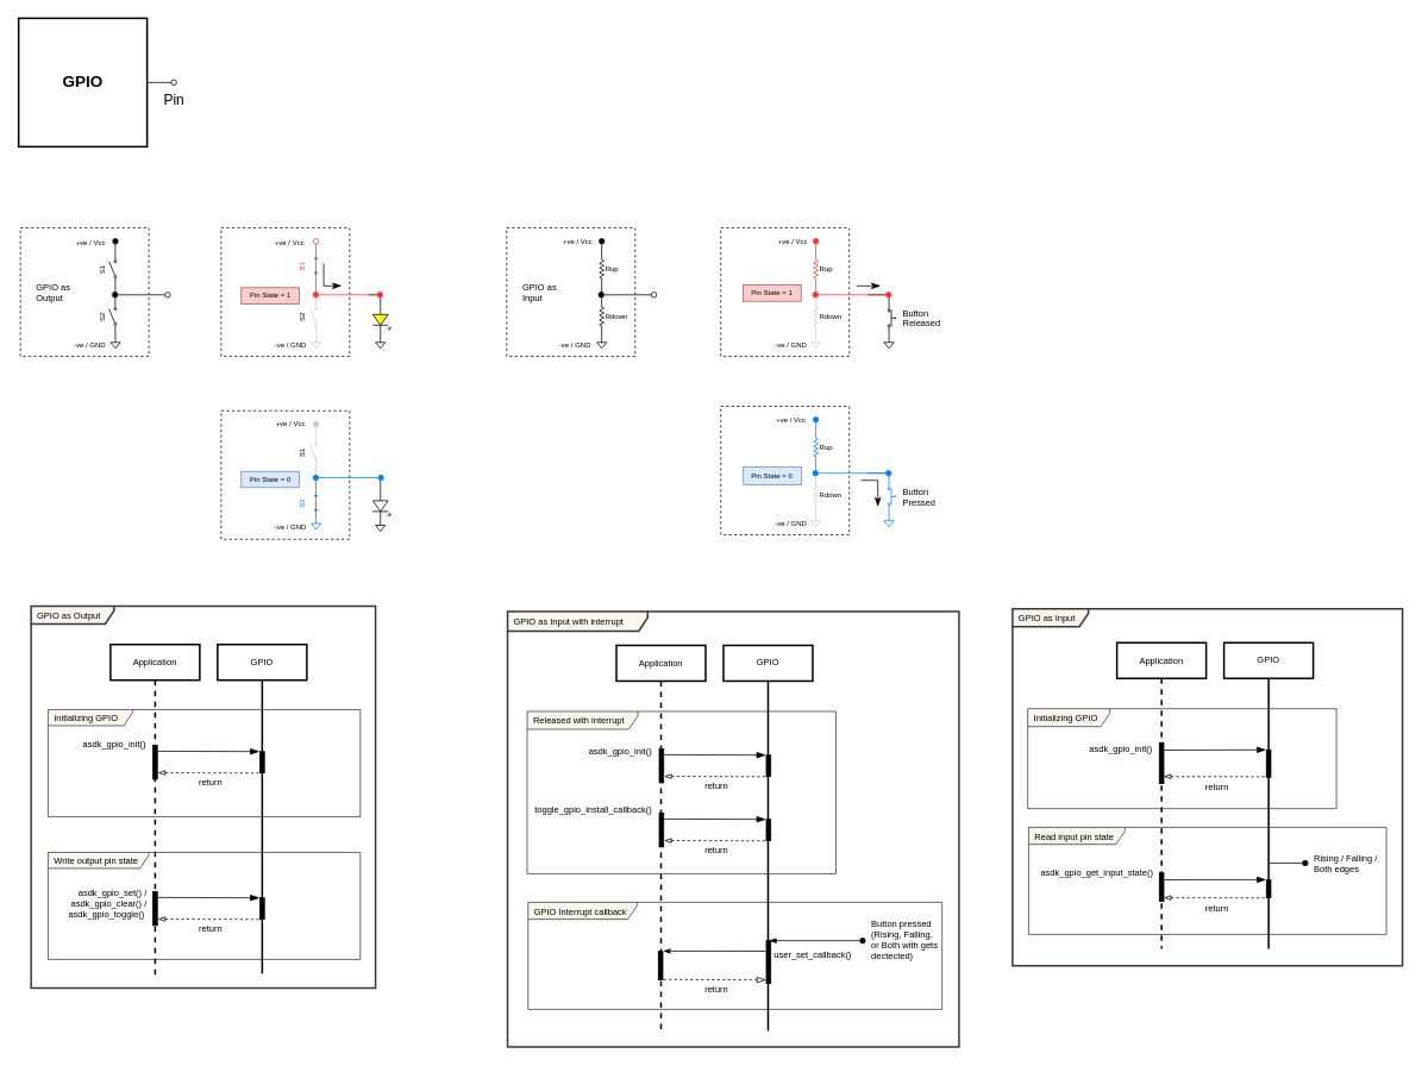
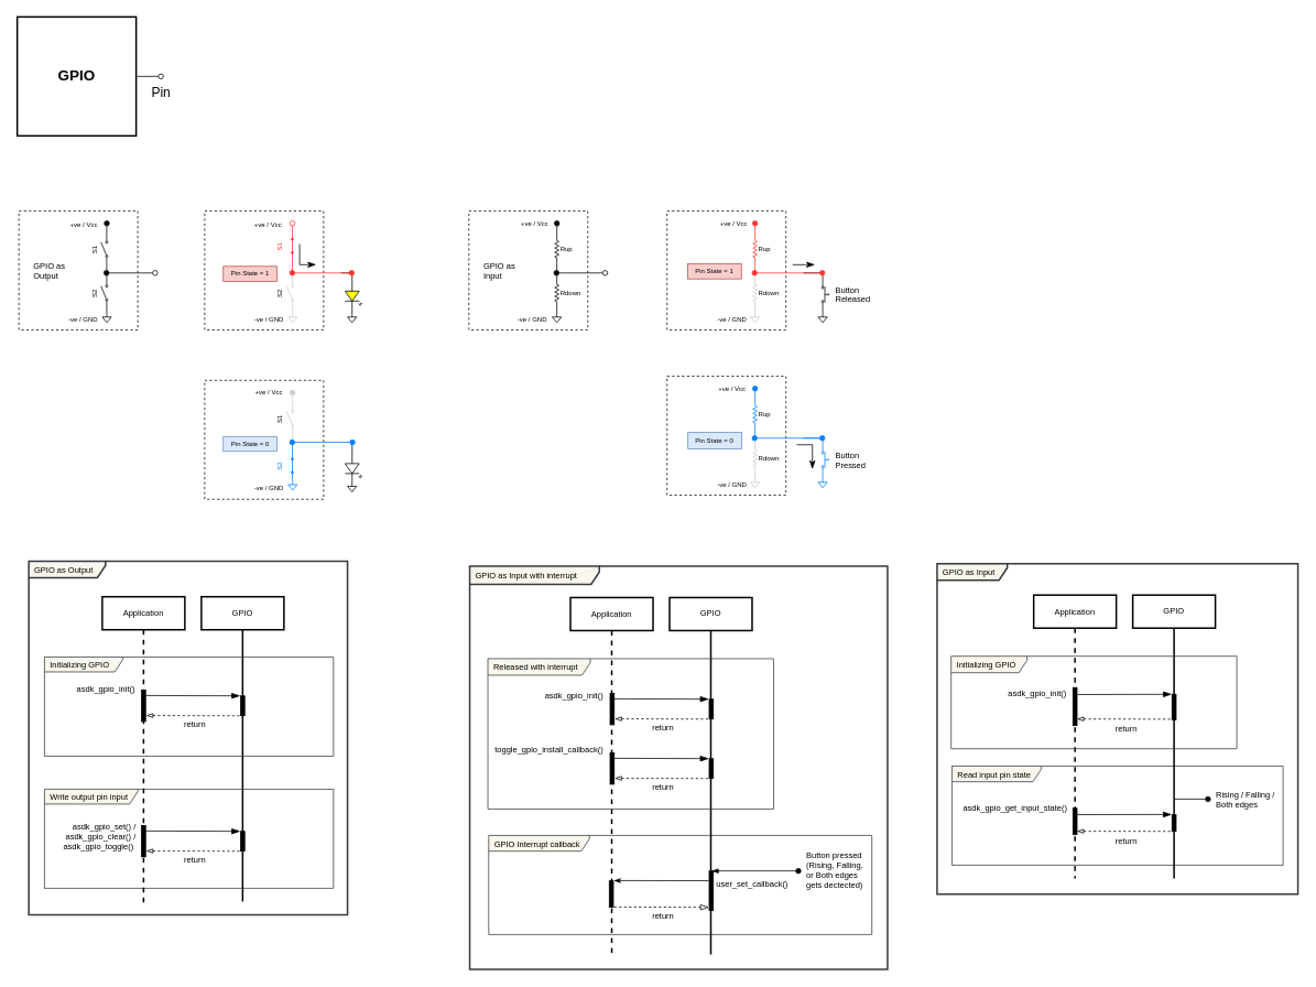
- <mxCell id="4" value="Write output pin state" style="shape=umlFrame;tabPosition=left;html=1;boundedLbl=1;labelInHeader=1;width=113;height=18;strokeColor=#36393d;strokeWidth=1;fontSize=10;fillColor=#f9f7ed;align=left;spacingLeft=5;" parent="1" vertex="1"><mxGeometry x="53" y="955" width="350" height="120" as="geometry" /></mxCell>
+ <mxCell id="4" value="Write output pin input" style="shape=umlFrame;tabPosition=left;html=1;boundedLbl=1;labelInHeader=1;width=113;height=18;strokeColor=#36393d;strokeWidth=1;fontSize=10;fillColor=#f9f7ed;align=left;spacingLeft=5;" parent="1" vertex="1"><mxGeometry x="53" y="955" width="350" height="120" as="geometry" /></mxCell>
- <mxCell id="114" value="Button pressed&lt;br&gt;(Rising, Falling, or Both with gets dectected)" style="text;html=1;strokeColor=none;fillColor=none;align=left;verticalAlign=middle;whiteSpace=wrap;rounded=0;strokeWidth=2;fontSize=10;fontColor=none;spacingLeft=8;" parent="1" vertex="1"><mxGeometry x="966" y="1025" width="89" height="55" as="geometry" /></mxCell>
+ <mxCell id="114" value="Button pressed&lt;br&gt;(Rising, Falling, or Both edges gets dectected)" style="text;html=1;strokeColor=none;fillColor=none;align=left;verticalAlign=middle;whiteSpace=wrap;rounded=0;strokeWidth=2;fontSize=10;fontColor=none;spacingLeft=8;" parent="1" vertex="1"><mxGeometry x="966" y="1025" width="89" height="55" as="geometry" /></mxCell>
